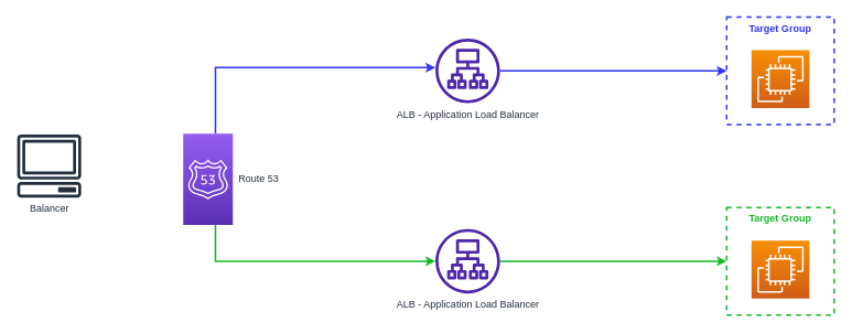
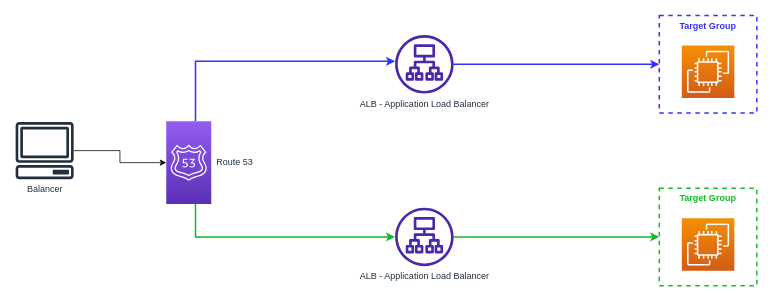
+ <mxCell id="13" style="edgeStyle=orthogonalEdgeStyle;rounded=0;orthogonalLoop=1;jettySize=auto;html=1;entryX=0;entryY=0.5;entryDx=0;entryDy=0;entryPerimeter=0;" edge="1" parent="1" source="14" target="11"><mxGeometry relative="1" as="geometry" /></mxCell>
